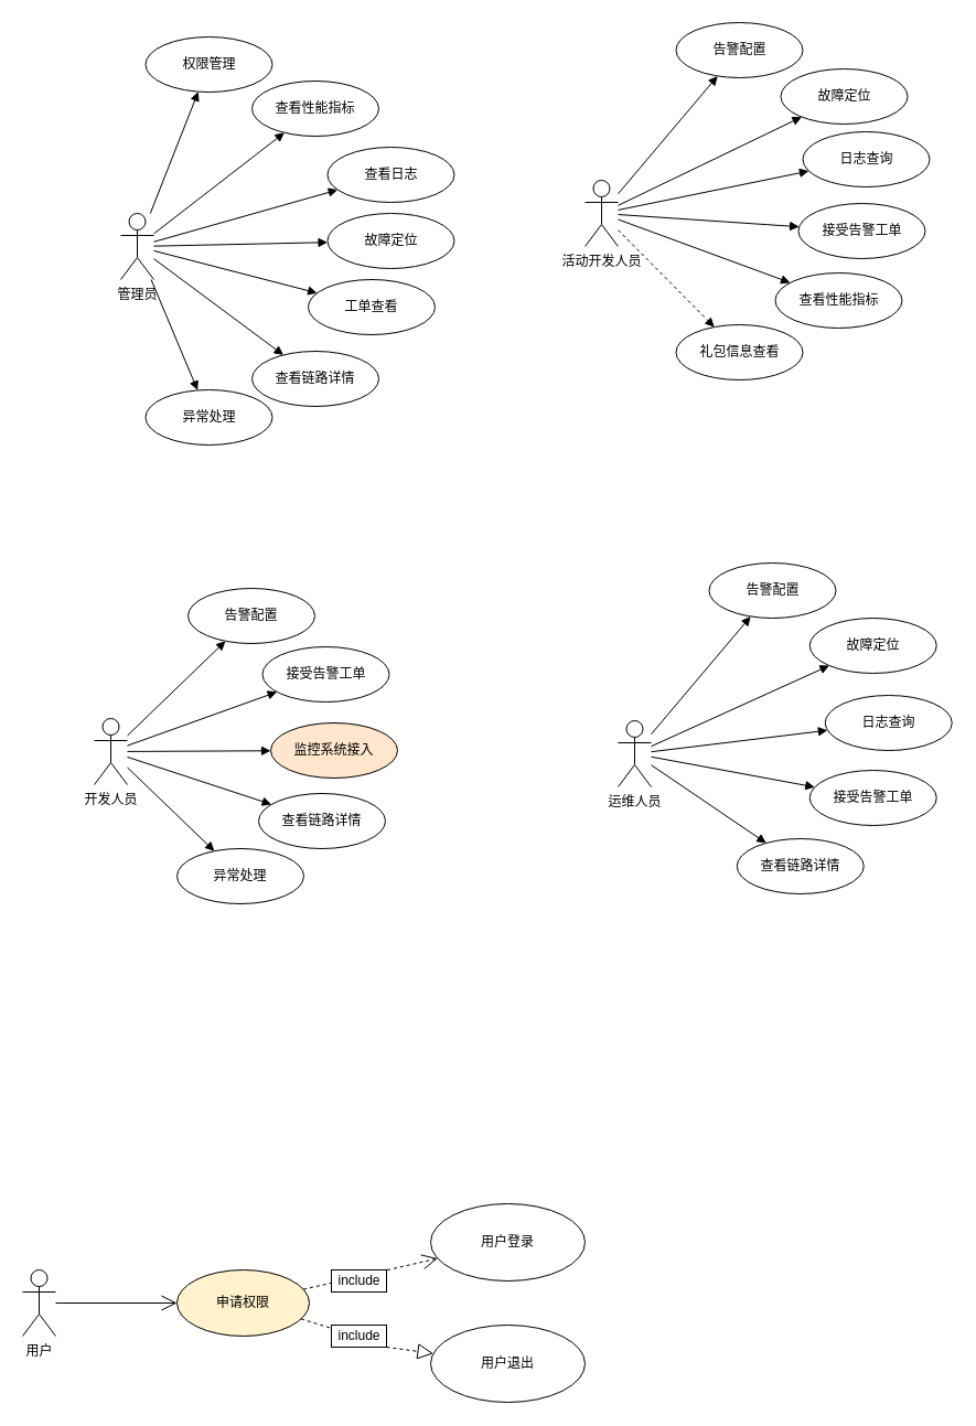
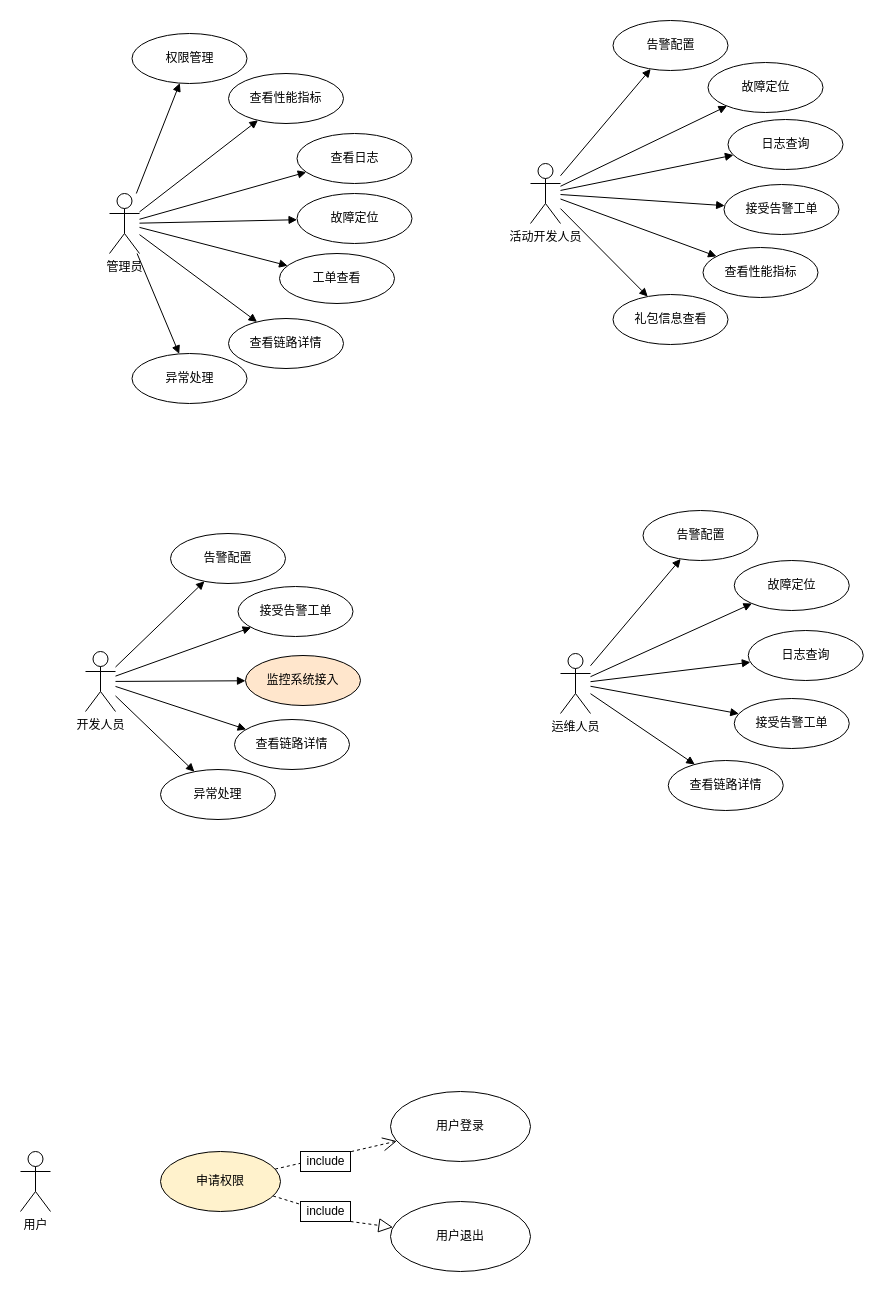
- <mxCell id="26" value="" style="html=1;verticalAlign=bottom;endArrow=block;rounded=0;dashed=1;" parent="1" source="21" target="31" edge="1"><mxGeometry width="80" relative="1" as="geometry"><mxPoint x="480" y="433" as="sourcePoint" /><mxPoint x="560" y="433" as="targetPoint" /></mxGeometry></mxCell>
+ <mxCell id="26" value="" style="html=1;verticalAlign=bottom;endArrow=block;rounded=0;" parent="1" source="21" target="31" edge="1"><mxGeometry width="80" relative="1" as="geometry"><mxPoint x="480" y="433" as="sourcePoint" /><mxPoint x="560" y="433" as="targetPoint" /></mxGeometry></mxCell>
- <mxCell id="54" value="" style="endArrow=open;endFill=1;endSize=12;html=1;rounded=0;" edge="1" parent="1" source="53" target="55"><mxGeometry width="160" relative="1" as="geometry"><mxPoint x="120" y="1211" as="sourcePoint" /><mxPoint x="190" y="1181" as="targetPoint" /></mxGeometry></mxCell>
